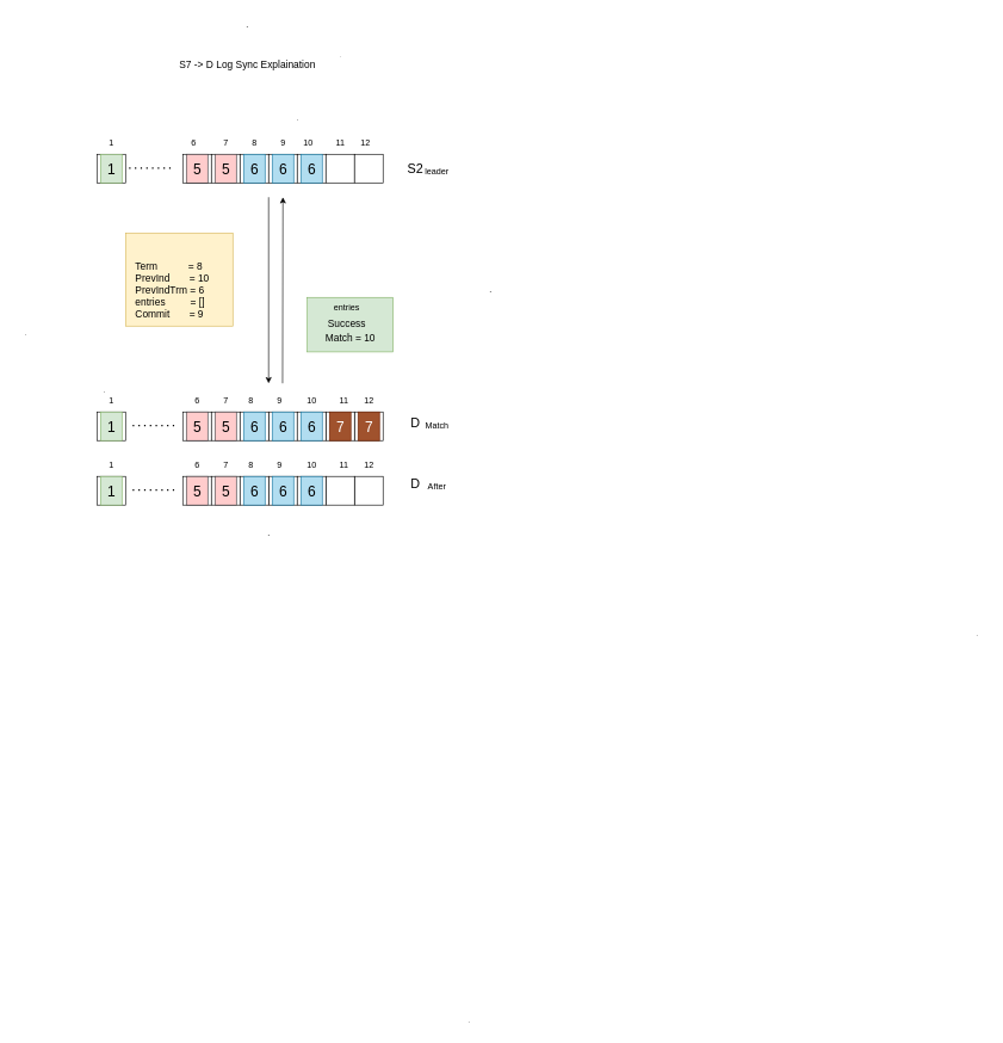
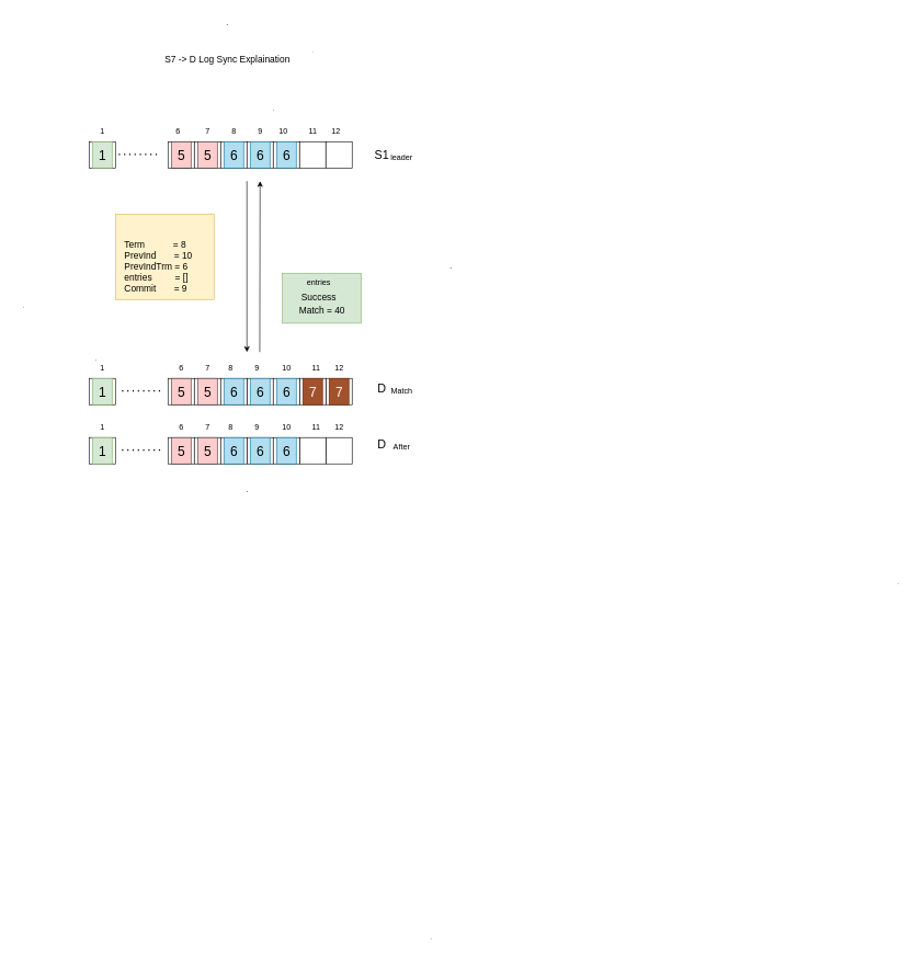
- <mxCell id="13" value="&lt;font style=&quot;font-size: 18px;&quot;&gt;S2&lt;/font&gt;" style="text;html=1;align=center;verticalAlign=middle;resizable=0;points=[];autosize=1;strokeColor=none;fillColor=none;fontSize=14;" parent="11" vertex="1"><mxGeometry width="50" height="40" as="geometry" /></mxCell>
+ <mxCell id="13" value="&lt;font style=&quot;font-size: 18px;&quot;&gt;S1&lt;/font&gt;" style="text;html=1;align=center;verticalAlign=middle;resizable=0;points=[];autosize=1;strokeColor=none;fillColor=none;fontSize=14;" parent="11" vertex="1"><mxGeometry width="50" height="40" as="geometry" /></mxCell>
- <mxCell id="76" value="&lt;br&gt;Match = 10" style="text;html=1;align=center;verticalAlign=middle;resizable=0;points=[];autosize=1;strokeColor=none;fillColor=none;fontSize=14;" parent="72" vertex="1"><mxGeometry x="15" y="21.671" width="90" height="50" as="geometry" /></mxCell>
+ <mxCell id="76" value="&lt;br&gt;Match = 40" style="text;html=1;align=center;verticalAlign=middle;resizable=0;points=[];autosize=1;strokeColor=none;fillColor=none;fontSize=14;" parent="72" vertex="1"><mxGeometry x="15" y="21.671" width="90" height="50" as="geometry" /></mxCell>
